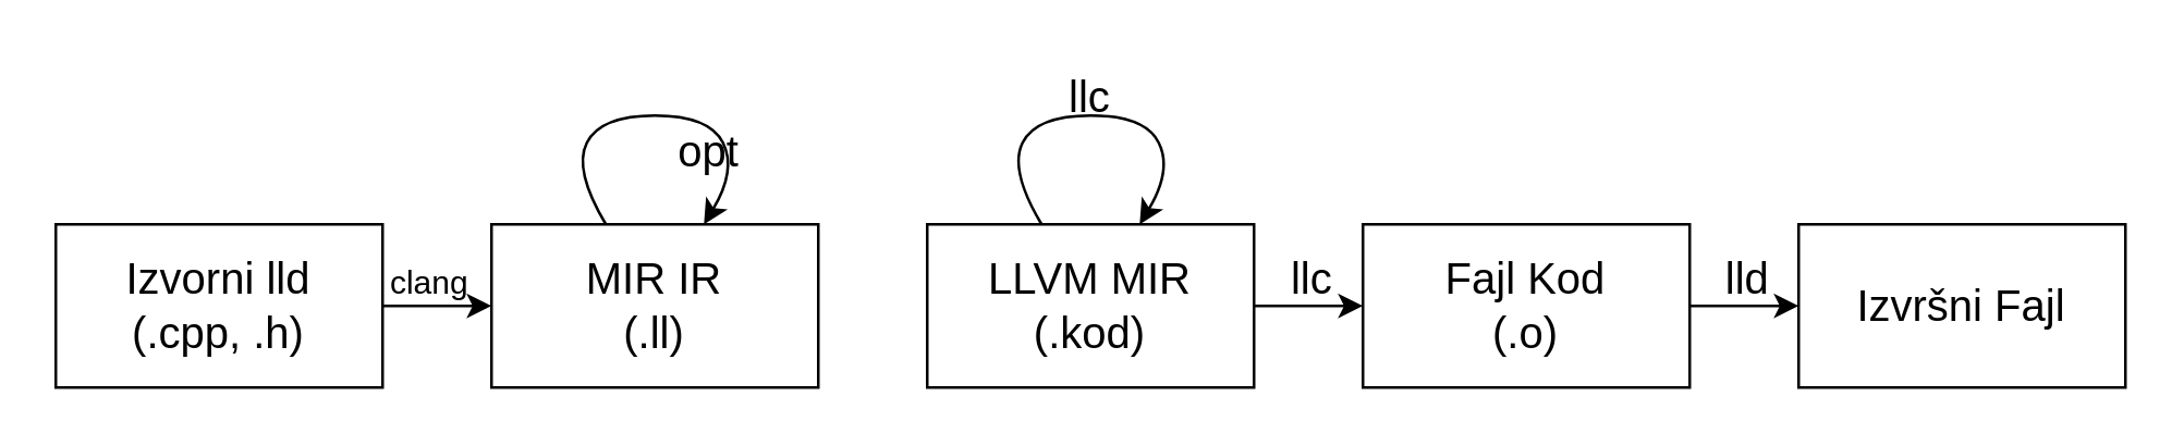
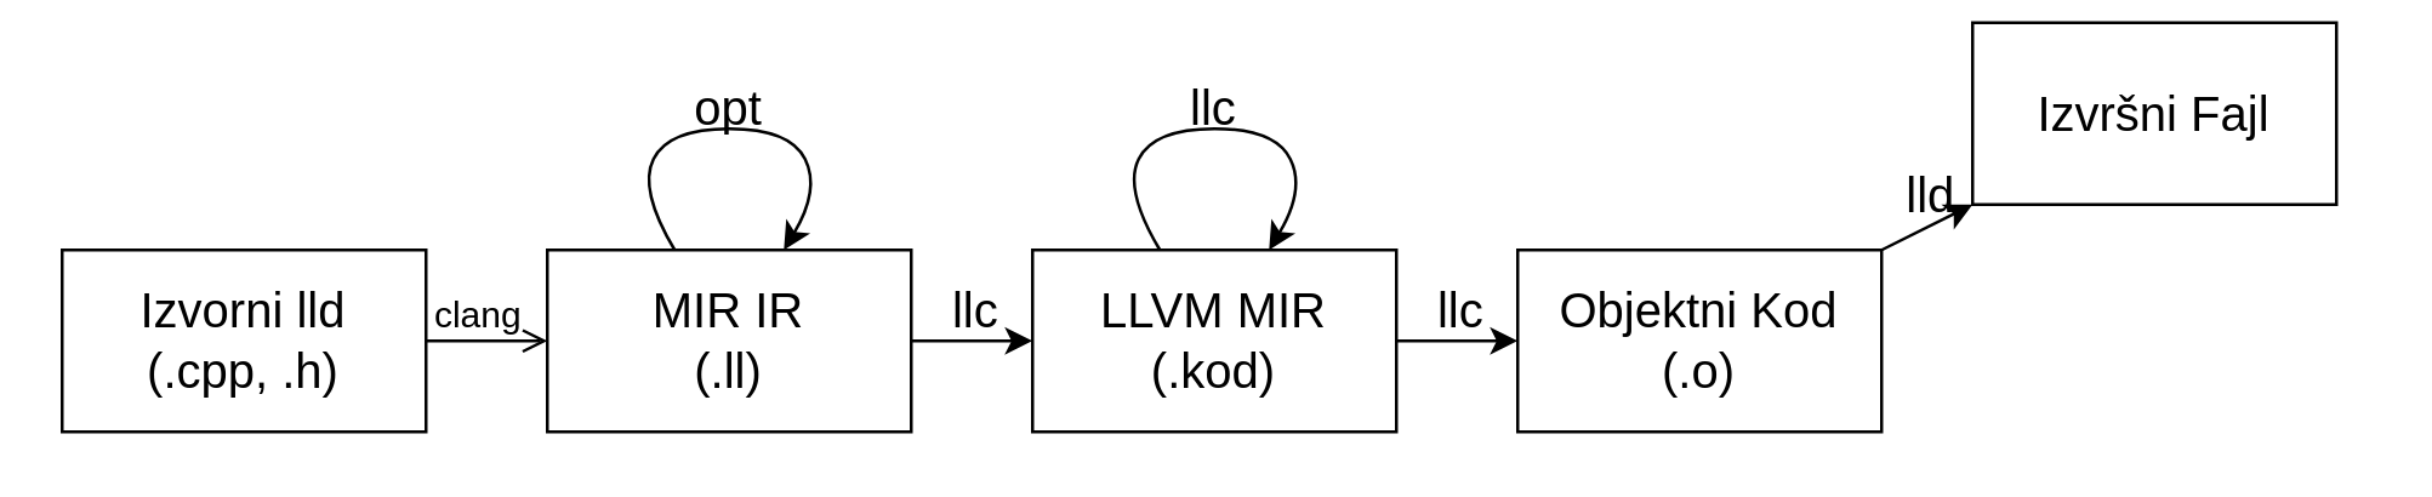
- <mxCell id="10" value="opt" style="text;html=1;strokeColor=none;fillColor=none;align=center;verticalAlign=middle;whiteSpace=wrap;rounded=0;fontSize=16;" parent="1" vertex="1"><mxGeometry x="230" y="40" width="60" height="30" as="geometry" /></mxCell>
+ <mxCell id="10" value="opt" style="text;html=1;strokeColor=none;fillColor=none;align=center;verticalAlign=middle;whiteSpace=wrap;rounded=0;fontSize=16;" parent="1" vertex="1"><mxGeometry x="210" y="20" width="60" height="30" as="geometry" /></mxCell>
- <mxCell id="5" value="" style="endArrow=classic;html=1;rounded=0;" parent="1" source="2" target="3" edge="1"><mxGeometry relative="1" as="geometry"><mxPoint x="130" y="111.5" as="sourcePoint" /><mxPoint x="210" y="112" as="targetPoint" /></mxGeometry></mxCell>
+ <mxCell id="5" value="" style="endArrow=open;html=1;rounded=0;" parent="1" source="2" target="3" edge="1"><mxGeometry relative="1" as="geometry"><mxPoint x="130" y="111.5" as="sourcePoint" /><mxPoint x="210" y="112" as="targetPoint" /></mxGeometry></mxCell>
+ <mxCell id="7" value="" style="endArrow=classic;html=1;rounded=0;" parent="1" source="3" target="4" edge="1"><mxGeometry relative="1" as="geometry"><mxPoint x="280" y="182" as="sourcePoint" /><mxPoint x="380" y="182" as="targetPoint" /></mxGeometry></mxCell>
+ <mxCell id="8" value="llc" style="edgeLabel;resizable=0;html=1;align=center;verticalAlign=middle;fontSize=16;labelBackgroundColor=none;" parent="7" connectable="0" vertex="1"><mxGeometry relative="1" as="geometry"><mxPoint y="-11" as="offset" /></mxGeometry></mxCell>
- <mxCell id="13" value="Fajl Kod&lt;br style=&quot;font-size: 16px;&quot;&gt;(.o)" style="rounded=0;whiteSpace=wrap;html=1;fontSize=16;" parent="1" vertex="1"><mxGeometry x="500" y="82" width="120" height="60" as="geometry" /></mxCell>
+ <mxCell id="13" value="Objektni Kod&lt;br style=&quot;font-size: 16px;&quot;&gt;(.o)" style="rounded=0;whiteSpace=wrap;html=1;fontSize=16;" parent="1" vertex="1"><mxGeometry x="500" y="82" width="120" height="60" as="geometry" /></mxCell>
- <mxCell id="16" value="Izvršni Fajl" style="rounded=0;whiteSpace=wrap;html=1;fontSize=16;" parent="1" vertex="1"><mxGeometry x="660" y="82" width="120" height="60" as="geometry" /></mxCell>
+ <mxCell id="16" value="Izvršni Fajl" style="rounded=0;whiteSpace=wrap;html=1;fontSize=16;" parent="1" vertex="1"><mxGeometry x="650" y="7" width="120" height="60" as="geometry" /></mxCell>
